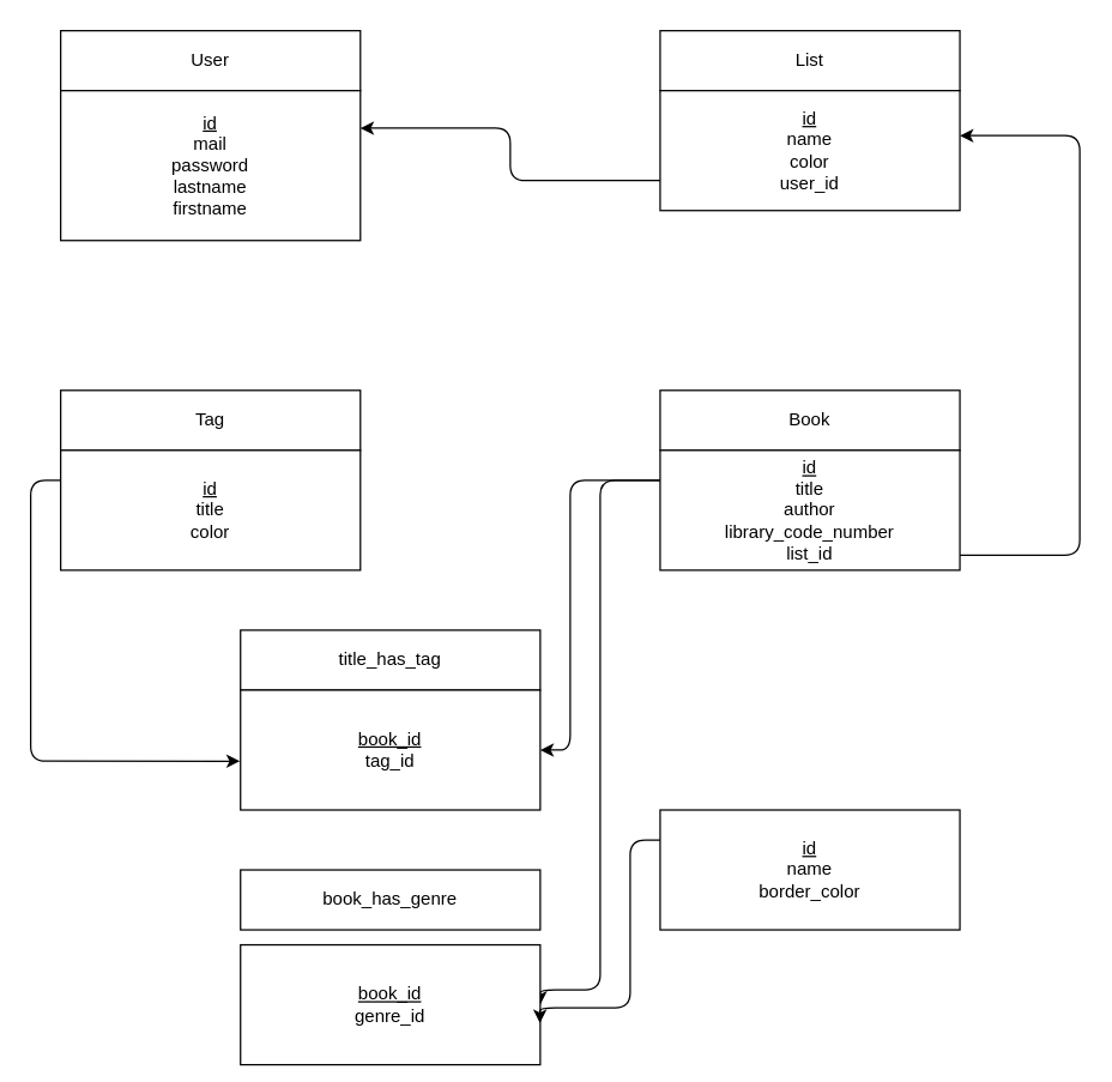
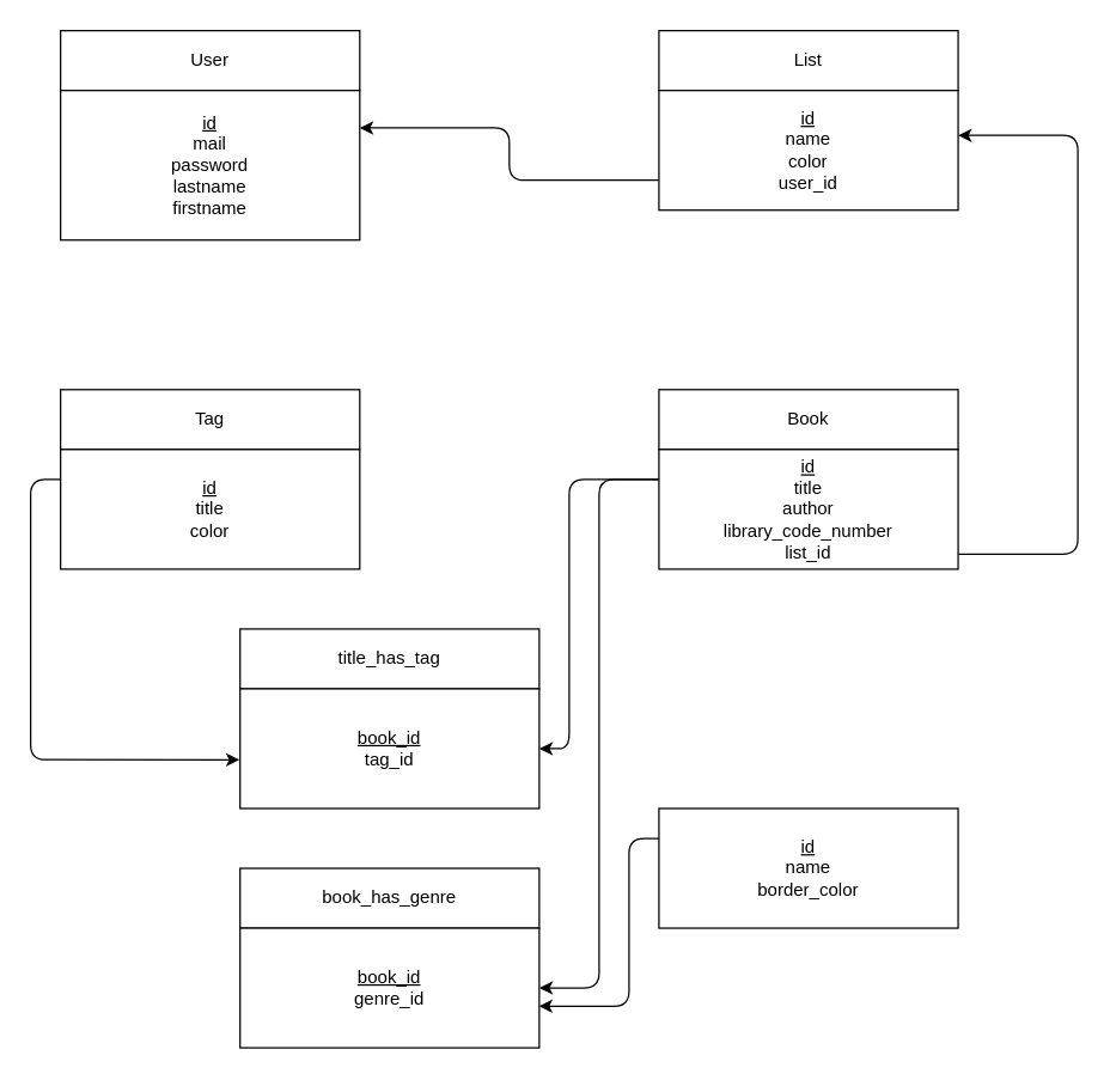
- <mxCell id="18" value="&lt;div&gt;&lt;u&gt;book_id&lt;/u&gt;&lt;/div&gt;&lt;div&gt;genre_id&lt;/div&gt;" style="whiteSpace=wrap;html=1;" vertex="1" parent="1"><mxGeometry x="160" y="630" width="200" height="80" as="geometry" /></mxCell>
+ <mxCell id="18" value="&lt;div&gt;&lt;u&gt;book_id&lt;/u&gt;&lt;/div&gt;&lt;div&gt;genre_id&lt;/div&gt;" style="whiteSpace=wrap;html=1;" vertex="1" parent="1"><mxGeometry x="160" y="620" width="200" height="80" as="geometry" /></mxCell>
